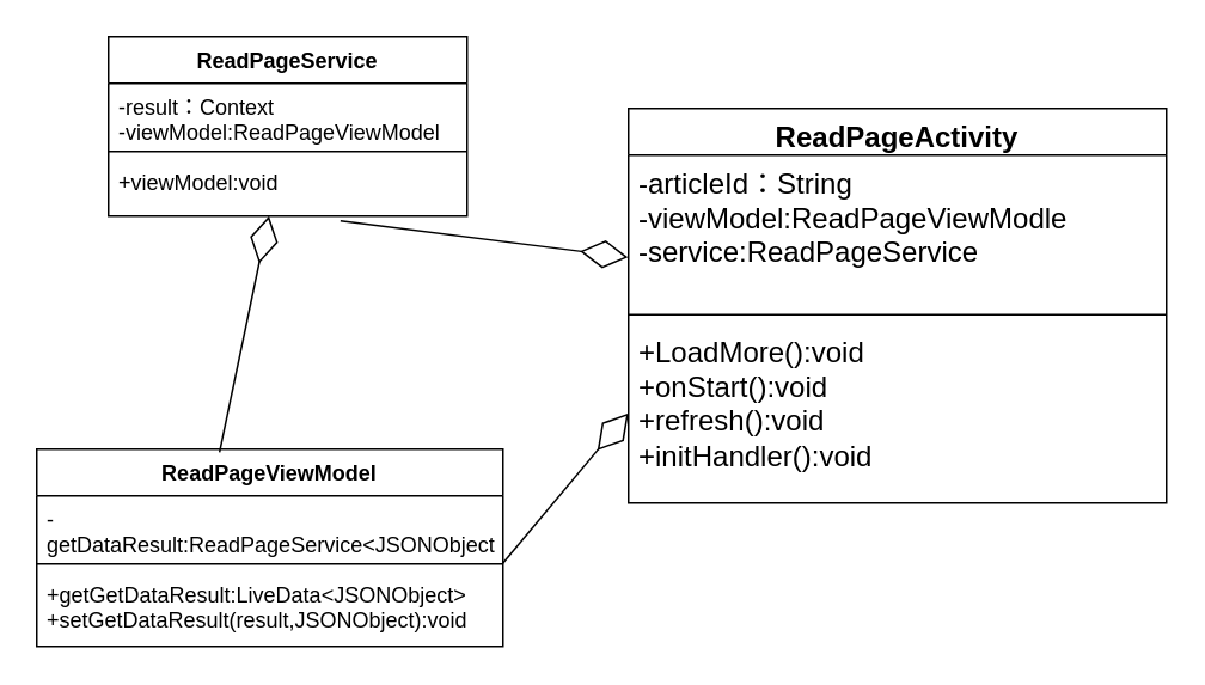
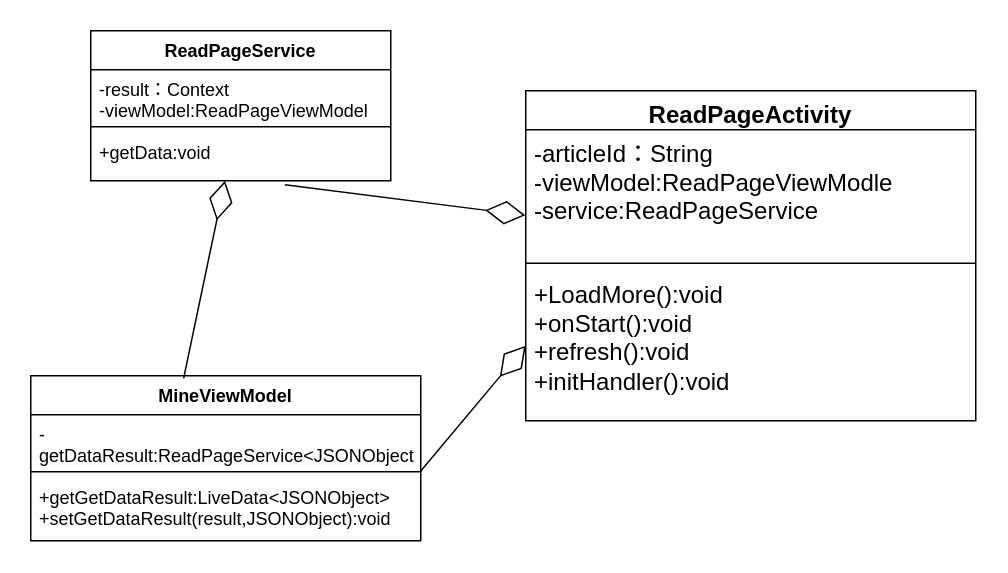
- <mxCell id="13" value="+viewModel:void" style="text;strokeColor=none;fillColor=none;align=left;verticalAlign=top;spacingLeft=4;spacingRight=4;overflow=hidden;rotatable=0;points=[[0,0.5],[1,0.5]];portConstraint=eastwest;whiteSpace=wrap;html=1;container=0;" parent="1" vertex="1"><mxGeometry x="60" y="88" width="200" height="32" as="geometry" /></mxCell>
+ <mxCell id="13" value="+getData:void" style="text;strokeColor=none;fillColor=none;align=left;verticalAlign=top;spacingLeft=4;spacingRight=4;overflow=hidden;rotatable=0;points=[[0,0.5],[1,0.5]];portConstraint=eastwest;whiteSpace=wrap;html=1;container=0;" parent="1" vertex="1"><mxGeometry x="60" y="88" width="200" height="32" as="geometry" /></mxCell>
- <mxCell id="3" value="ReadPageViewModel" style="swimlane;fontStyle=1;align=center;verticalAlign=top;childLayout=stackLayout;horizontal=1;startSize=26;horizontalStack=0;resizeParent=1;resizeParentMax=0;resizeLast=0;collapsible=1;marginBottom=0;whiteSpace=wrap;html=1;container=0;" parent="1" vertex="1"><mxGeometry x="20" y="250" width="260" height="110" as="geometry" /></mxCell>
+ <mxCell id="3" value="MineViewModel" style="swimlane;fontStyle=1;align=center;verticalAlign=top;childLayout=stackLayout;horizontal=1;startSize=26;horizontalStack=0;resizeParent=1;resizeParentMax=0;resizeLast=0;collapsible=1;marginBottom=0;whiteSpace=wrap;html=1;container=0;" parent="1" vertex="1"><mxGeometry x="20" y="250" width="260" height="110" as="geometry" /></mxCell>
